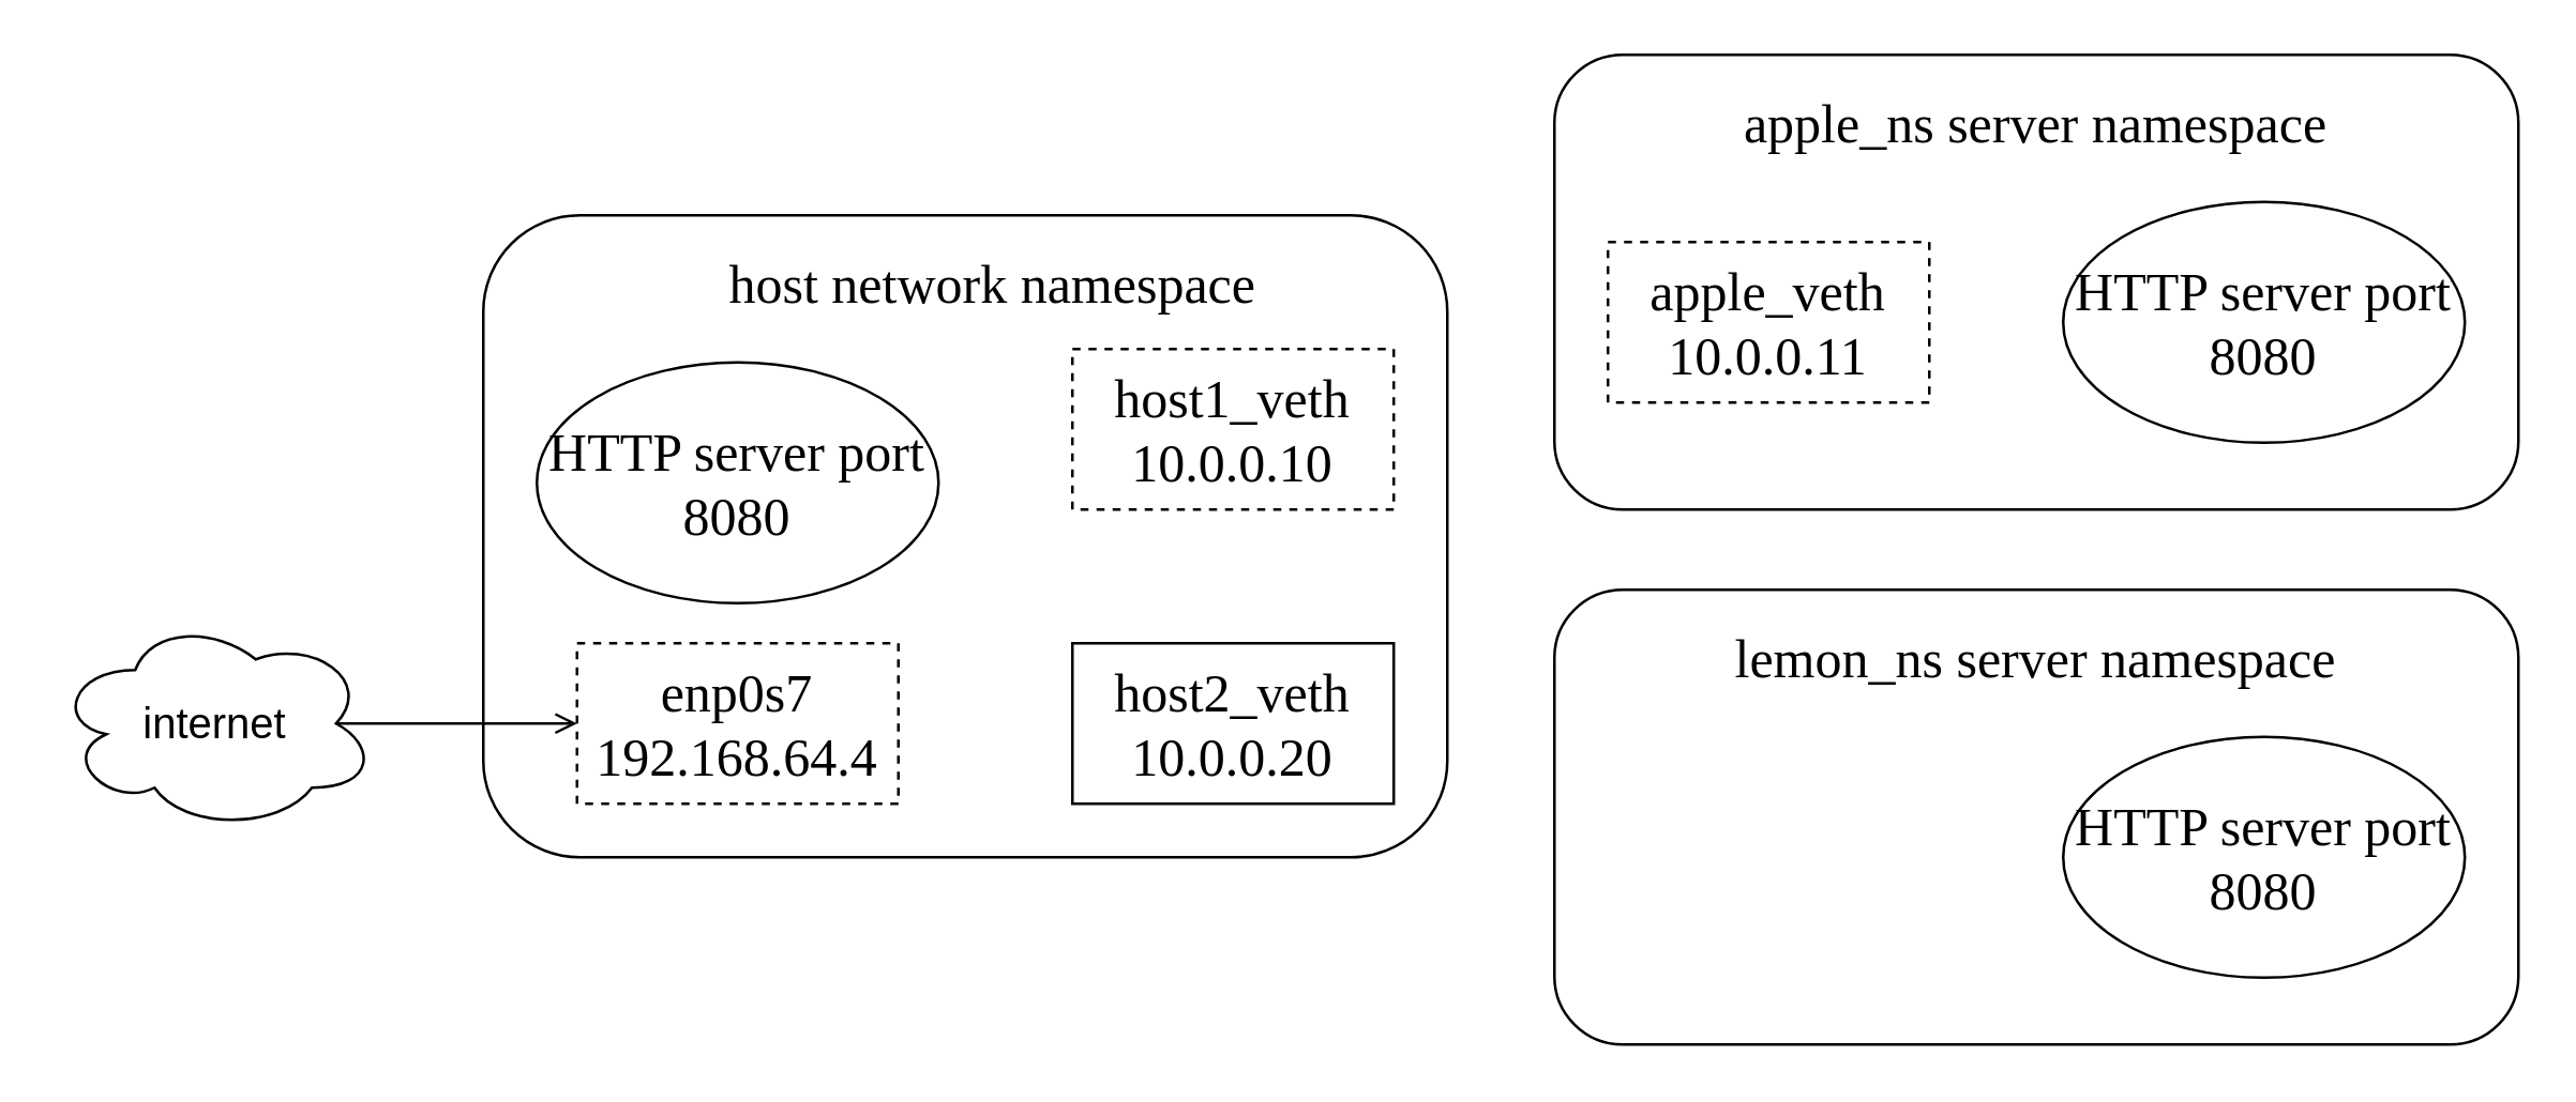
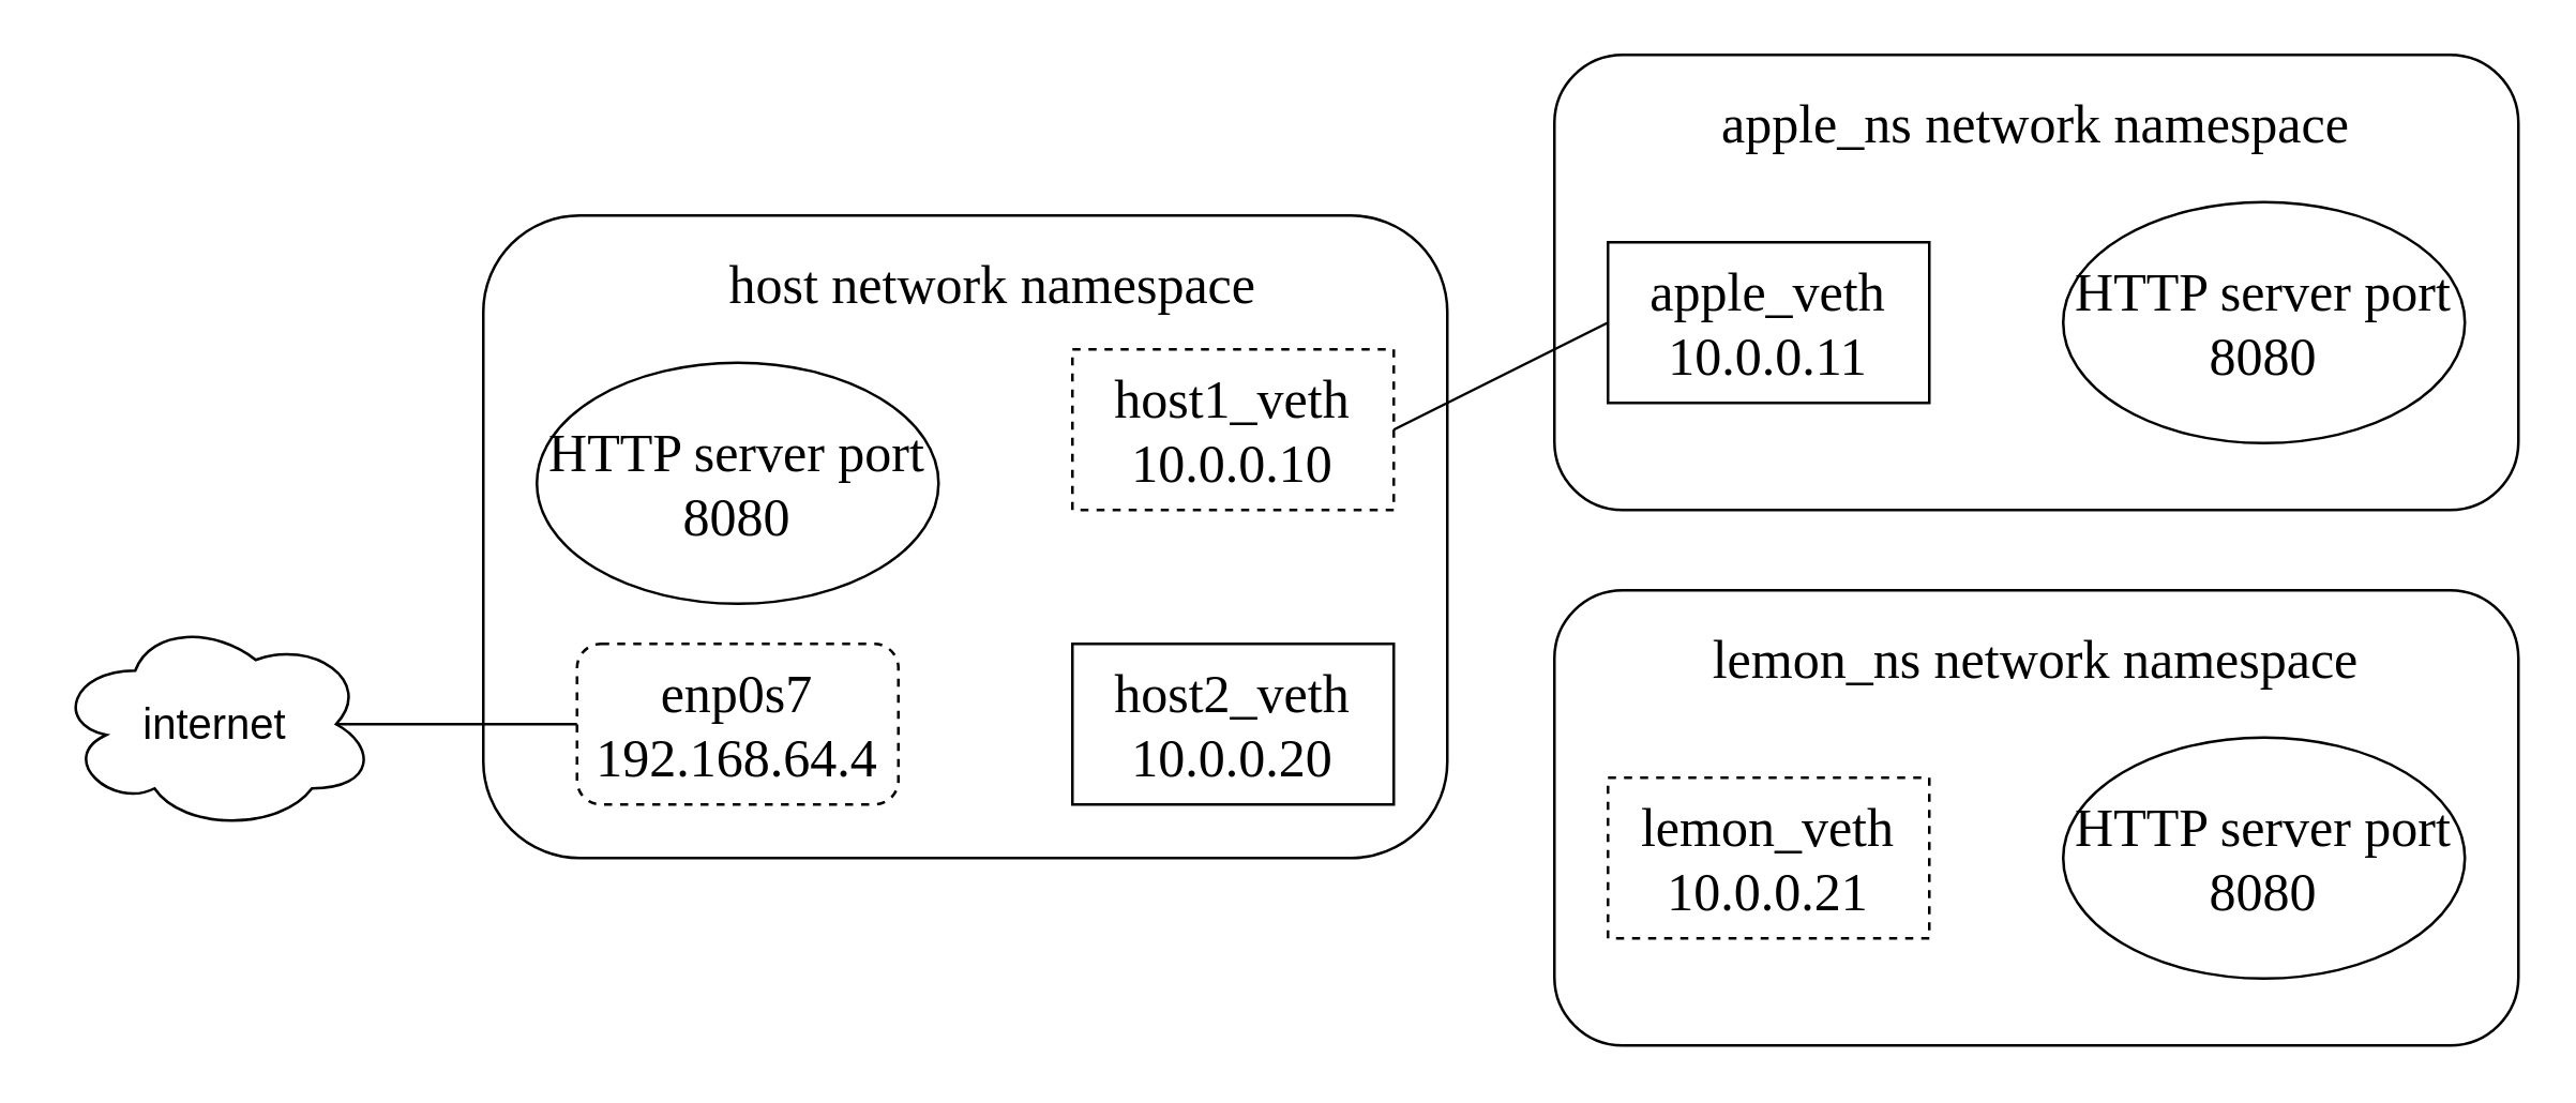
- <mxCell id="6" value="apple_ns server namespace" style="text;html=1;strokeColor=none;fillColor=none;align=center;verticalAlign=middle;whiteSpace=wrap;rounded=0;fontSize=20;fontFamily=Architects Daughter;" parent="1" vertex="1"><mxGeometry x="596.25" y="30" width="327.5" height="30" as="geometry" /></mxCell>
+ <mxCell id="6" value="apple_ns network namespace" style="text;html=1;strokeColor=none;fillColor=none;align=center;verticalAlign=middle;whiteSpace=wrap;rounded=0;fontSize=20;fontFamily=Architects Daughter;" parent="1" vertex="1"><mxGeometry x="596.25" y="30" width="327.5" height="30" as="geometry" /></mxCell>
- <mxCell id="8" value="&lt;div&gt;apple_veth&lt;/div&gt;&lt;div&gt;10.0.0.11&lt;br&gt;&lt;/div&gt;" style="rounded=0;whiteSpace=wrap;html=1;hachureGap=4;fontFamily=Architects Daughter;fontSource=https%3A%2F%2Ffonts.googleapis.com%2Fcss%3Ffamily%3DArchitects%2BDaughter;fontSize=20;dashed=1;strokeColor=default;" parent="1" vertex="1"><mxGeometry x="600" y="90" width="120" height="60" as="geometry" /></mxCell>
+ <mxCell id="8" value="&lt;div&gt;apple_veth&lt;/div&gt;&lt;div&gt;10.0.0.11&lt;br&gt;&lt;/div&gt;" style="rounded=0;whiteSpace=wrap;html=1;hachureGap=4;fontFamily=Architects Daughter;fontSource=https%3A%2F%2Ffonts.googleapis.com%2Fcss%3Ffamily%3DArchitects%2BDaughter;fontSize=20;dashed=0;strokeColor=default;" parent="1" vertex="1"><mxGeometry x="600" y="90" width="120" height="60" as="geometry" /></mxCell>
+ <mxCell id="9" value="" style="endArrow=none;html=1;rounded=0;hachureGap=4;fontFamily=Architects Daughter;fontSource=https%3A%2F%2Ffonts.googleapis.com%2Fcss%3Ffamily%3DArchitects%2BDaughter;fontSize=16;exitX=1;exitY=0.5;exitDx=0;exitDy=0;entryX=0;entryY=0.5;entryDx=0;entryDy=0;" parent="1" source="7" target="8" edge="1"><mxGeometry width="50" height="50" relative="1" as="geometry"><mxPoint x="560" y="260" as="sourcePoint" /><mxPoint x="610" y="210" as="targetPoint" /></mxGeometry></mxCell>
- <mxCell id="15" value="lemon_ns server namespace" style="text;html=1;strokeColor=none;fillColor=none;align=center;verticalAlign=middle;whiteSpace=wrap;rounded=0;fontSize=20;fontFamily=Architects Daughter;" vertex="1" parent="1"><mxGeometry x="596.25" y="230" width="327.5" height="30" as="geometry" /></mxCell>
+ <mxCell id="15" value="lemon_ns network namespace" style="text;html=1;strokeColor=none;fillColor=none;align=center;verticalAlign=middle;whiteSpace=wrap;rounded=0;fontSize=20;fontFamily=Architects Daughter;" vertex="1" parent="1"><mxGeometry x="596.25" y="230" width="327.5" height="30" as="geometry" /></mxCell>
- <mxCell id="13" value="" style="endArrow=open;html=1;rounded=0;exitX=0.875;exitY=0.5;exitDx=0;exitDy=0;exitPerimeter=0;entryX=0;entryY=0.5;entryDx=0;entryDy=0;" parent="1" source="12" target="11" edge="1"><mxGeometry width="50" height="50" relative="1" as="geometry"><mxPoint x="320" y="310" as="sourcePoint" /><mxPoint x="180" y="350" as="targetPoint" /></mxGeometry></mxCell>
+ <mxCell id="13" value="" style="endArrow=none;html=1;rounded=0;exitX=0.875;exitY=0.5;exitDx=0;exitDy=0;exitPerimeter=0;entryX=0;entryY=0.5;entryDx=0;entryDy=0;" parent="1" source="12" target="11" edge="1"><mxGeometry width="50" height="50" relative="1" as="geometry"><mxPoint x="320" y="310" as="sourcePoint" /><mxPoint x="180" y="350" as="targetPoint" /></mxGeometry></mxCell>
- <mxCell id="11" value="&lt;div&gt;enp0s7&lt;/div&gt;&lt;div&gt;192.168.64.4&lt;br&gt;&lt;/div&gt;" style="rounded=0;whiteSpace=wrap;html=1;hachureGap=4;fontFamily=Architects Daughter;fontSource=https%3A%2F%2Ffonts.googleapis.com%2Fcss%3Ffamily%3DArchitects%2BDaughter;fontSize=20;dashed=1;strokeColor=default;" parent="1" vertex="1"><mxGeometry x="215" y="240" width="120" height="60" as="geometry" /></mxCell>
+ <mxCell id="11" value="&lt;div&gt;enp0s7&lt;/div&gt;&lt;div&gt;192.168.64.4&lt;br&gt;&lt;/div&gt;" style="whiteSpace=wrap;html=1;hachureGap=4;fontFamily=Architects Daughter;fontSource=https%3A%2F%2Ffonts.googleapis.com%2Fcss%3Ffamily%3DArchitects%2BDaughter;fontSize=20;dashed=1;strokeColor=default;rounded=1;" parent="1" vertex="1"><mxGeometry x="215" y="240" width="120" height="60" as="geometry" /></mxCell>
+ <mxCell id="16" value="&lt;div&gt;lemon_veth&lt;/div&gt;&lt;div&gt;10.0.0.21&lt;br&gt;&lt;/div&gt;" style="rounded=0;whiteSpace=wrap;html=1;hachureGap=4;fontFamily=Architects Daughter;fontSource=https%3A%2F%2Ffonts.googleapis.com%2Fcss%3Ffamily%3DArchitects%2BDaughter;fontSize=20;dashed=1;strokeColor=default;" vertex="1" parent="1"><mxGeometry x="600" y="290" width="120" height="60" as="geometry" /></mxCell>
